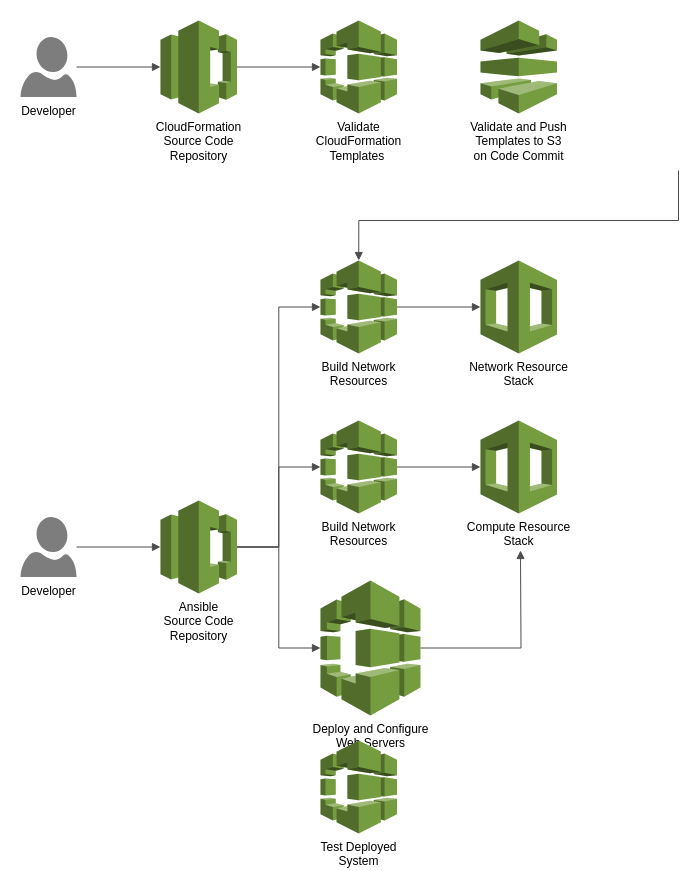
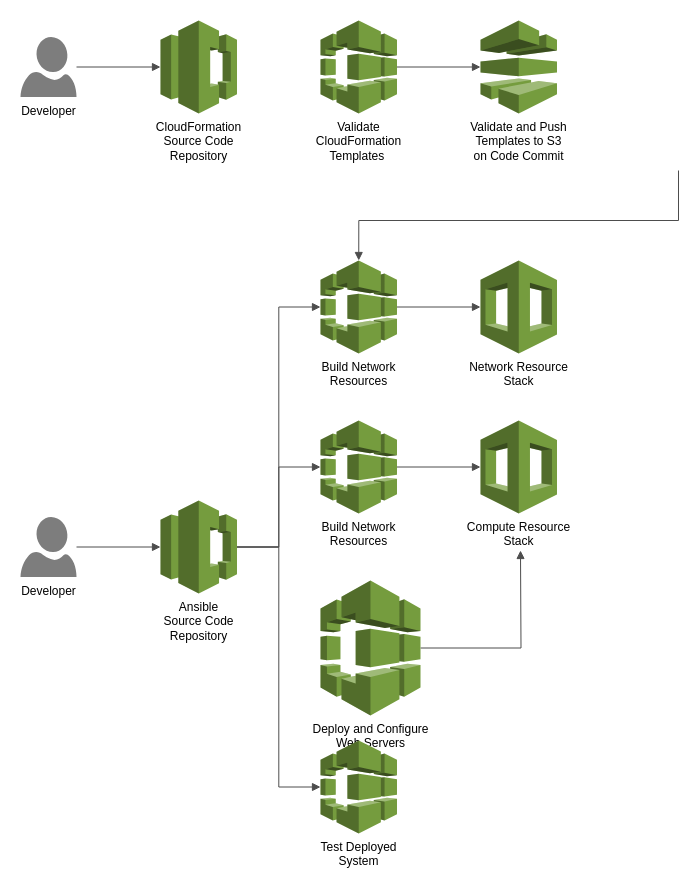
- <mxCell id="12" style="edgeStyle=orthogonalEdgeStyle;rounded=0;orthogonalLoop=1;jettySize=auto;html=1;entryX=0;entryY=0.5;entryDx=0;entryDy=0;entryPerimeter=0;endArrow=block;endFill=1;strokeColor=#4D4D4D;" parent="1" source="13" target="11" edge="1"><mxGeometry relative="1" as="geometry" /></mxCell>
+ <mxCell id="10" style="edgeStyle=orthogonalEdgeStyle;rounded=0;orthogonalLoop=1;jettySize=auto;html=1;entryX=0;entryY=0.5;entryDx=0;entryDy=0;entryPerimeter=0;endArrow=block;endFill=1;strokeColor=#4D4D4D;" parent="1" source="11" target="14" edge="1"><mxGeometry relative="1" as="geometry" /></mxCell>
- <mxCell id="7" style="edgeStyle=orthogonalEdgeStyle;rounded=0;orthogonalLoop=1;jettySize=auto;html=1;entryX=0;entryY=0.5;entryDx=0;entryDy=0;entryPerimeter=0;endArrow=block;endFill=1;strokeColor=#4D4D4D;" parent="1" source="9" target="24" edge="1"><mxGeometry relative="1" as="geometry" /></mxCell>
+ <mxCell id="8" style="edgeStyle=orthogonalEdgeStyle;rounded=0;orthogonalLoop=1;jettySize=auto;html=1;entryX=0;entryY=0.5;entryDx=0;entryDy=0;entryPerimeter=0;endArrow=block;endFill=1;strokeColor=#4D4D4D;" parent="1" source="9" target="25" edge="1"><mxGeometry relative="1" as="geometry" /></mxCell>
